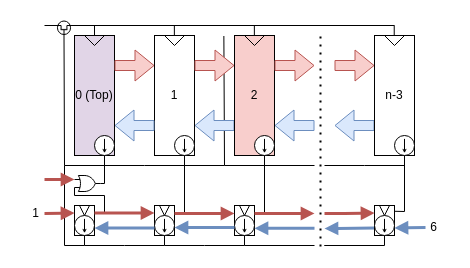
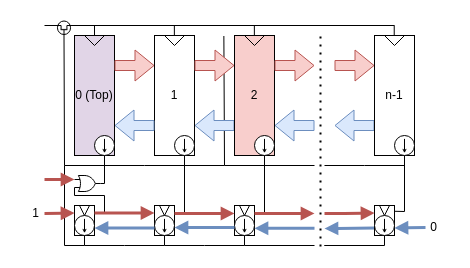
- <mxCell id="33" value="n-3" style="rounded=0;whiteSpace=wrap;html=1;" parent="1" vertex="1"><mxGeometry x="374" y="35" width="40" height="120" as="geometry" /></mxCell>
+ <mxCell id="33" value="n-1" style="rounded=0;whiteSpace=wrap;html=1;" parent="1" vertex="1"><mxGeometry x="374" y="35" width="40" height="120" as="geometry" /></mxCell>
- <mxCell id="49" value="6" style="text;html=1;align=center;verticalAlign=middle;resizable=0;points=[];autosize=1;strokeColor=none;fillColor=none;" parent="1" vertex="1"><mxGeometry x="418" y="212" width="30" height="30" as="geometry" /></mxCell>
+ <mxCell id="49" value="0" style="text;html=1;align=center;verticalAlign=middle;resizable=0;points=[];autosize=1;strokeColor=none;fillColor=none;" parent="1" vertex="1"><mxGeometry x="418" y="212" width="30" height="30" as="geometry" /></mxCell>
